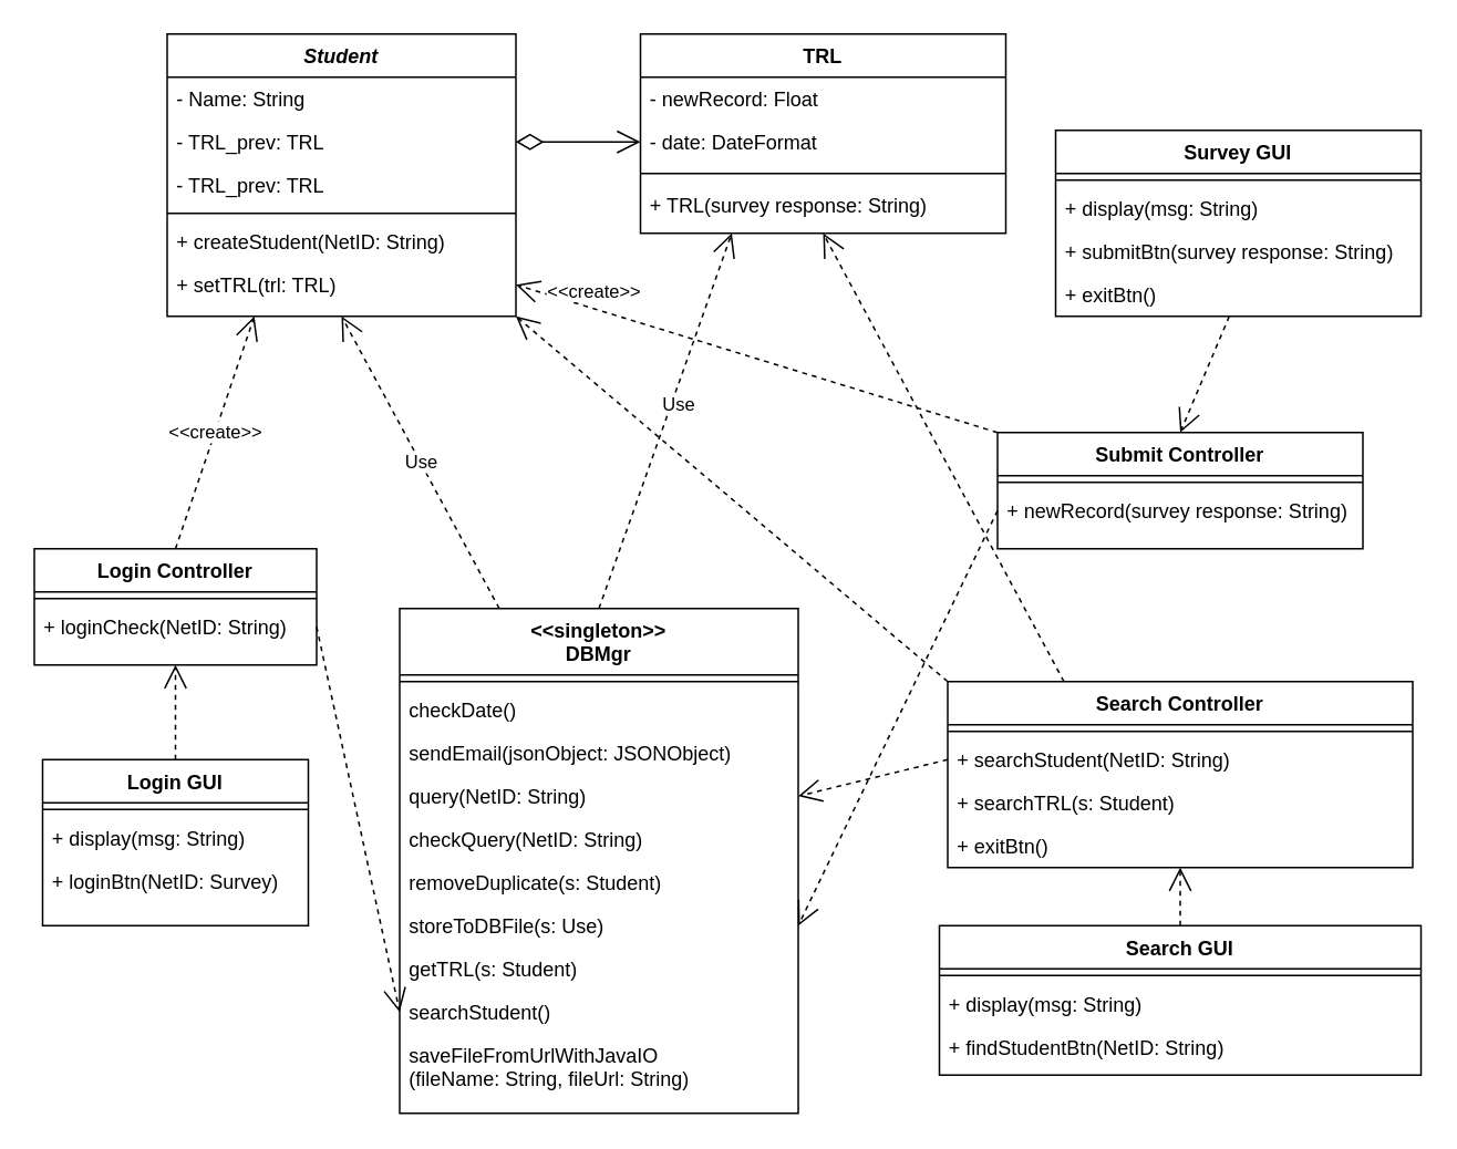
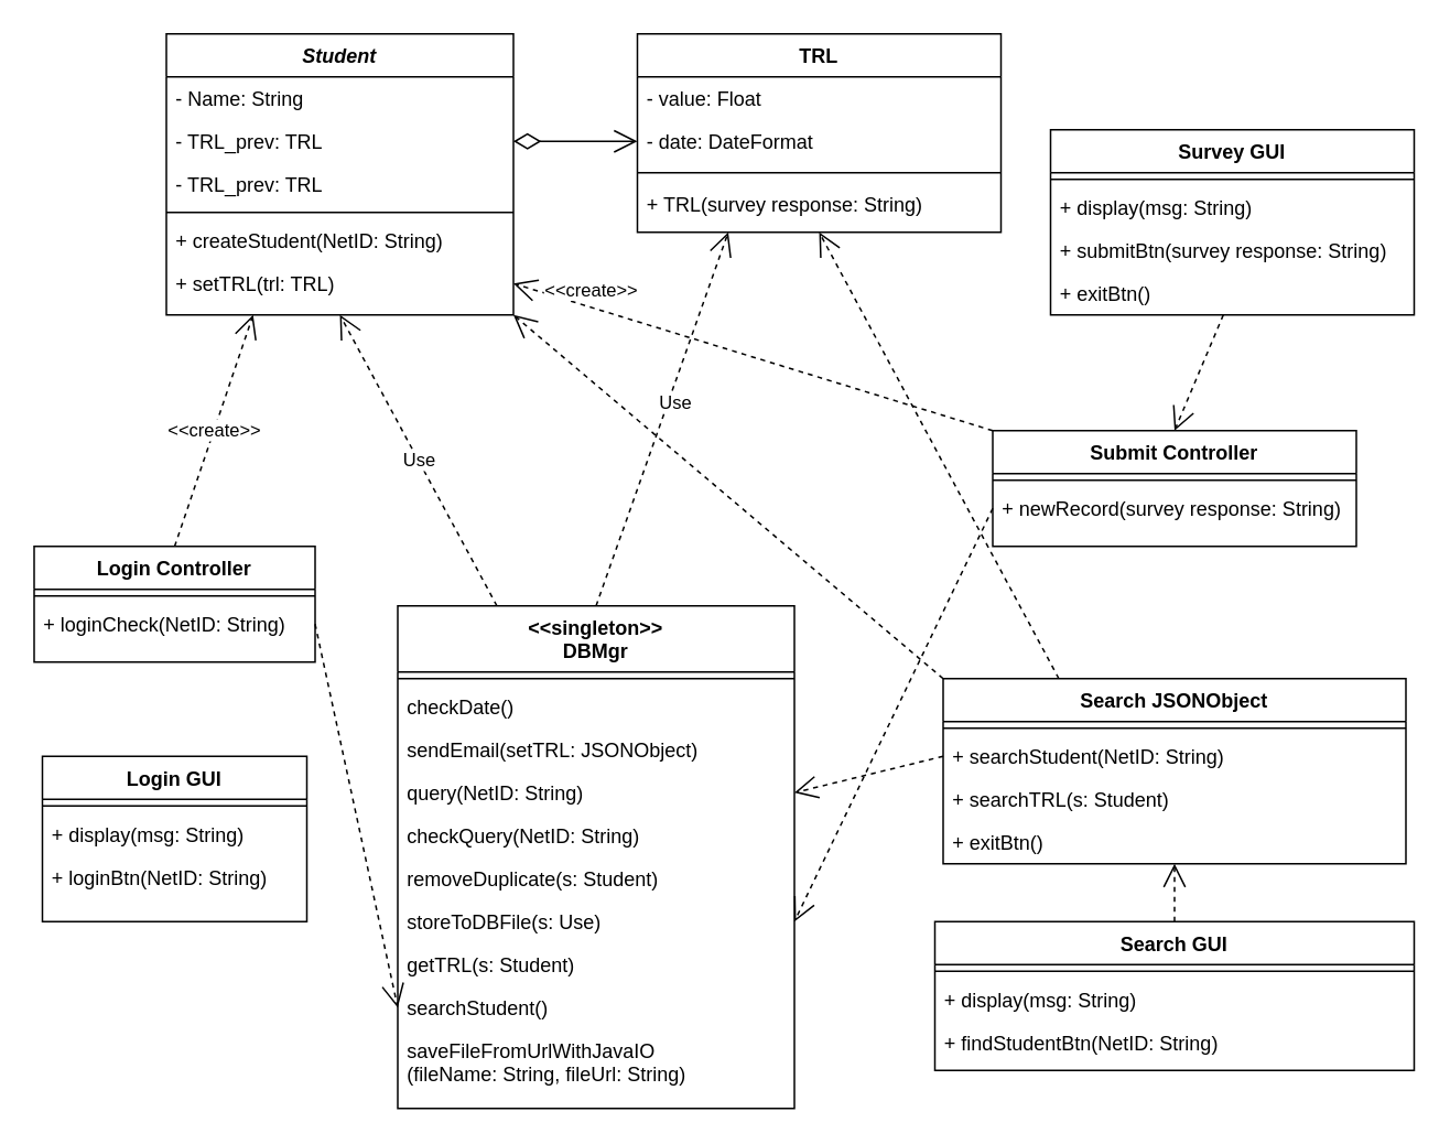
- <mxCell id="45" value="- newRecord: Float" style="text;align=left;verticalAlign=top;spacingLeft=4;spacingRight=4;overflow=hidden;rotatable=0;points=[[0,0.5],[1,0.5]];portConstraint=eastwest;fontStyle=0" parent="44" vertex="1"><mxGeometry y="26" width="220" height="26" as="geometry" /></mxCell>
+ <mxCell id="45" value="- value: Float" style="text;align=left;verticalAlign=top;spacingLeft=4;spacingRight=4;overflow=hidden;rotatable=0;points=[[0,0.5],[1,0.5]];portConstraint=eastwest;fontStyle=0" parent="44" vertex="1"><mxGeometry y="26" width="220" height="26" as="geometry" /></mxCell>
- <mxCell id="39" value="Search Controller" style="swimlane;fontStyle=1;align=center;verticalAlign=top;childLayout=stackLayout;horizontal=1;startSize=26;horizontalStack=0;resizeParent=1;resizeLast=0;collapsible=1;marginBottom=0;rounded=0;shadow=0;strokeWidth=1;" parent="1" vertex="1"><mxGeometry x="570" y="410" width="280" height="112" as="geometry"><mxRectangle x="130" y="380" width="160" height="26" as="alternateBounds" /></mxGeometry></mxCell>
+ <mxCell id="39" value="Search JSONObject" style="swimlane;fontStyle=1;align=center;verticalAlign=top;childLayout=stackLayout;horizontal=1;startSize=26;horizontalStack=0;resizeParent=1;resizeLast=0;collapsible=1;marginBottom=0;rounded=0;shadow=0;strokeWidth=1;" parent="1" vertex="1"><mxGeometry x="570" y="410" width="280" height="112" as="geometry"><mxRectangle x="130" y="380" width="160" height="26" as="alternateBounds" /></mxGeometry></mxCell>
- <mxCell id="50" value="" style="endArrow=open;endSize=12;dashed=1;html=1;exitX=0.5;exitY=0;exitDx=0;exitDy=0;entryX=0.5;entryY=1;entryDx=0;entryDy=0;" parent="1" source="20" target="36" edge="1"><mxGeometry width="160" relative="1" as="geometry"><mxPoint x="350" y="160" as="sourcePoint" /><mxPoint x="510" y="160" as="targetPoint" /><Array as="points" /></mxGeometry></mxCell>
- <mxCell id="12" value="sendEmail(jsonObject: JSONObject)" style="text;align=left;verticalAlign=top;spacingLeft=4;spacingRight=4;overflow=hidden;rotatable=0;points=[[0,0.5],[1,0.5]];portConstraint=eastwest;" parent="9" vertex="1"><mxGeometry y="74" width="240" height="26" as="geometry" /></mxCell>
+ <mxCell id="12" value="sendEmail(setTRL: JSONObject)" style="text;align=left;verticalAlign=top;spacingLeft=4;spacingRight=4;overflow=hidden;rotatable=0;points=[[0,0.5],[1,0.5]];portConstraint=eastwest;" parent="9" vertex="1"><mxGeometry y="74" width="240" height="26" as="geometry" /></mxCell>
- <mxCell id="23" value="+ loginBtn(NetID: Survey)" style="text;align=left;verticalAlign=top;spacingLeft=4;spacingRight=4;overflow=hidden;rotatable=0;points=[[0,0.5],[1,0.5]];portConstraint=eastwest;" parent="20" vertex="1"><mxGeometry y="60" width="160" height="26" as="geometry" /></mxCell>
+ <mxCell id="23" value="+ loginBtn(NetID: String)" style="text;align=left;verticalAlign=top;spacingLeft=4;spacingRight=4;overflow=hidden;rotatable=0;points=[[0,0.5],[1,0.5]];portConstraint=eastwest;" parent="20" vertex="1"><mxGeometry y="60" width="160" height="26" as="geometry" /></mxCell>
